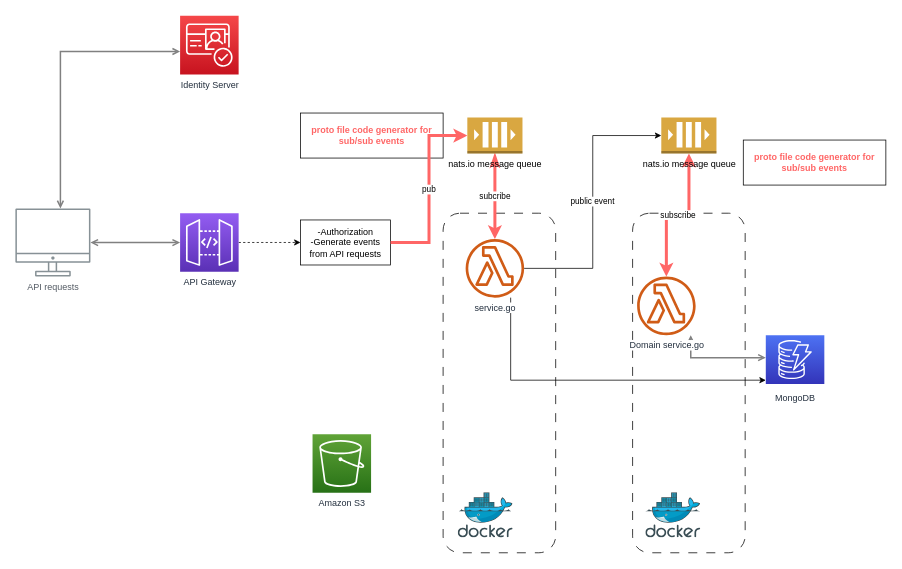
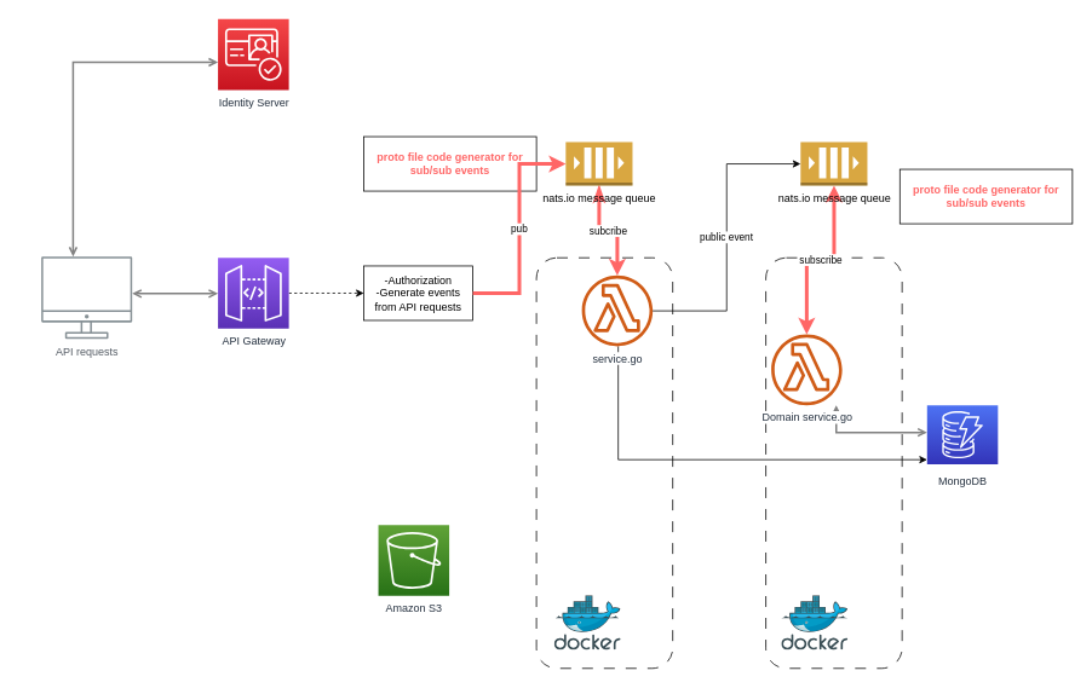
- <mxCell id="9" value="API requests" style="outlineConnect=0;gradientColor=none;fontColor=#545B64;strokeColor=none;fillColor=#879196;dashed=0;verticalLabelPosition=bottom;verticalAlign=top;align=center;html=1;fontSize=12;fontStyle=0;aspect=fixed;shape=mxgraph.aws4.illustration_desktop;pointerEvents=1;labelBackgroundColor=#ffffff;" parent="1" vertex="1"><mxGeometry x="20" y="277" width="100" height="91" as="geometry" /></mxCell>
+ <mxCell id="9" value="API requests" style="outlineConnect=0;gradientColor=none;fontColor=#545B64;strokeColor=none;fillColor=#879196;dashed=0;verticalLabelPosition=bottom;verticalAlign=top;align=center;html=1;fontSize=12;fontStyle=0;aspect=fixed;shape=mxgraph.aws4.illustration_desktop;pointerEvents=1;labelBackgroundColor=#ffffff;" parent="1" vertex="1"><mxGeometry x="45" y="282" width="100" height="91" as="geometry" /></mxCell>
- <mxCell id="14" value="service.go" style="outlineConnect=0;fontColor=#232F3E;gradientColor=none;fillColor=#D05C17;strokeColor=none;dashed=0;verticalLabelPosition=bottom;verticalAlign=top;align=center;html=1;fontSize=12;fontStyle=0;aspect=fixed;pointerEvents=1;shape=mxgraph.aws4.lambda_function;labelBackgroundColor=#ffffff;" parent="1" vertex="1"><mxGeometry x="620" y="318" width="78" height="78" as="geometry" /></mxCell>
+ <mxCell id="14" value="service.go" style="outlineConnect=0;fontColor=#232F3E;gradientColor=none;fillColor=#D05C17;strokeColor=none;dashed=0;verticalLabelPosition=bottom;verticalAlign=top;align=center;html=1;fontSize=12;fontStyle=0;aspect=fixed;pointerEvents=1;shape=mxgraph.aws4.lambda_function;labelBackgroundColor=#ffffff;" parent="1" vertex="1"><mxGeometry x="640" y="303" width="78" height="78" as="geometry" /></mxCell>
